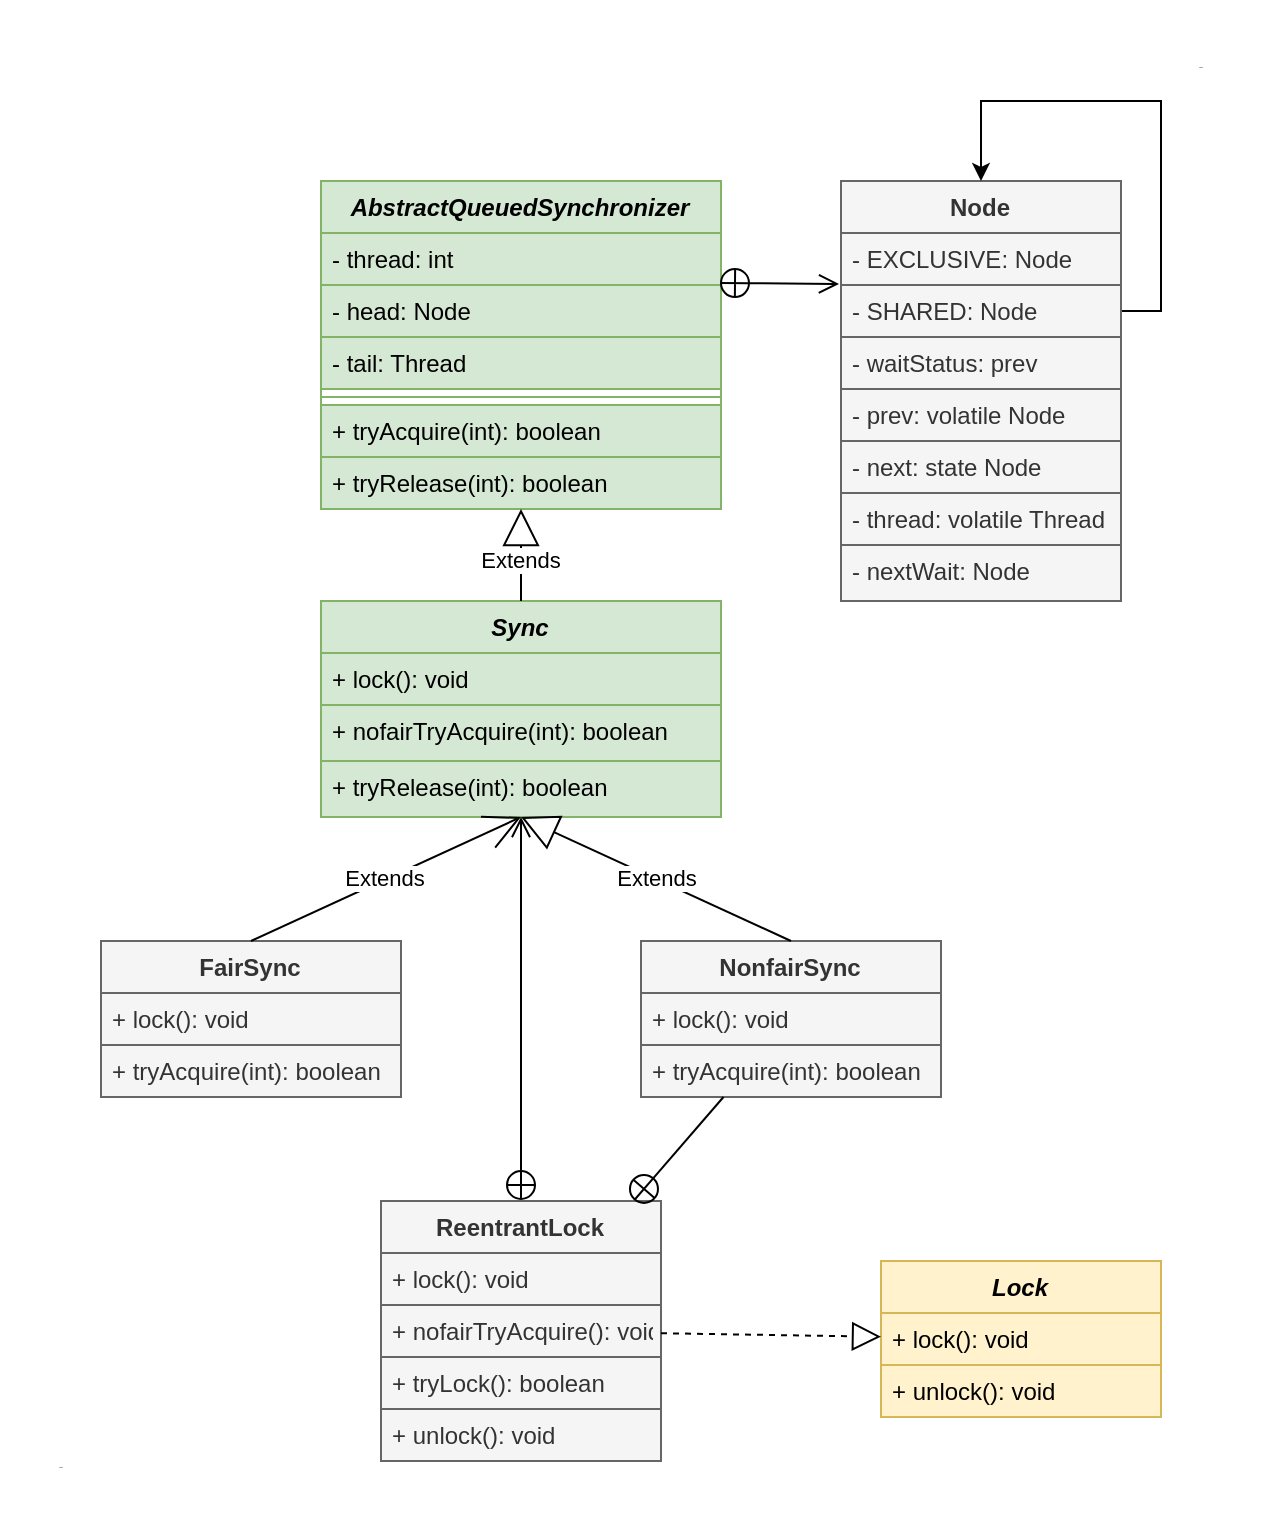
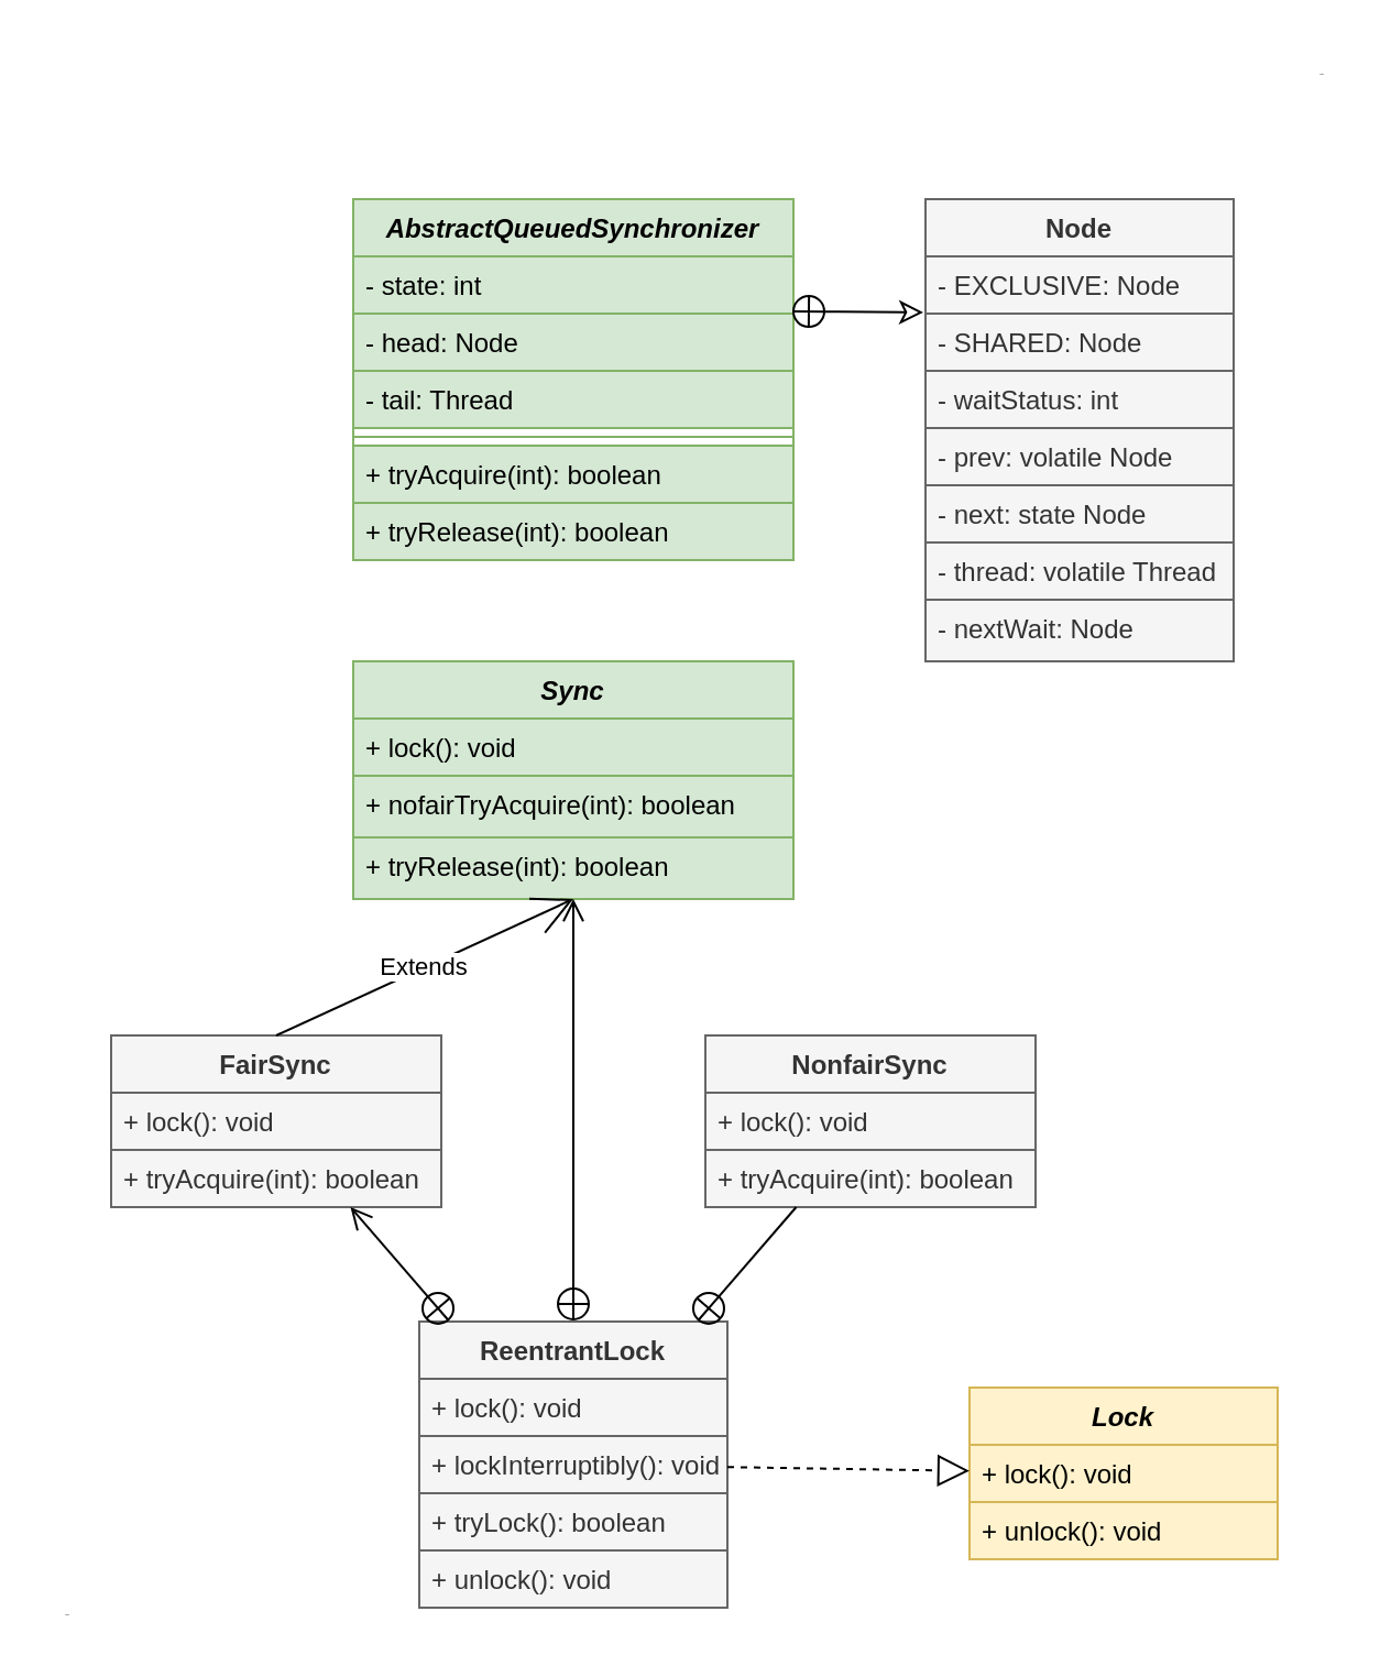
- <mxCell id="11" style="edgeStyle=orthogonalEdgeStyle;rounded=0;orthogonalLoop=1;jettySize=auto;html=1;exitX=1;exitY=0.5;exitDx=0;exitDy=0;entryX=0.5;entryY=0;entryDx=0;entryDy=0;" edge="1" parent="9" source="12" target="9"><mxGeometry relative="1" as="geometry"><Array as="points"><mxPoint x="160" y="65" /><mxPoint x="160" y="-40" /><mxPoint x="70" y="-40" /></Array></mxGeometry></mxCell>
- <mxCell id="3" value="- thread: int" style="text;align=left;verticalAlign=top;spacingLeft=4;spacingRight=4;overflow=hidden;rotatable=0;points=[[0,0.5],[1,0.5]];portConstraint=eastwest;fillColor=#d5e8d4;strokeColor=#82b366;" parent="2" vertex="1"><mxGeometry y="26" width="200" height="26" as="geometry" /></mxCell>
+ <mxCell id="3" value="- state: int" style="text;align=left;verticalAlign=top;spacingLeft=4;spacingRight=4;overflow=hidden;rotatable=0;points=[[0,0.5],[1,0.5]];portConstraint=eastwest;fillColor=#d5e8d4;strokeColor=#82b366;" parent="2" vertex="1"><mxGeometry y="26" width="200" height="26" as="geometry" /></mxCell>
- <mxCell id="22" value="" style="endArrow=open;startArrow=circlePlus;endFill=0;startFill=0;endSize=8;html=1;entryX=-0.007;entryY=-0.02;entryDx=0;entryDy=0;entryPerimeter=0;exitX=0.995;exitY=-0.041;exitDx=0;exitDy=0;exitPerimeter=0;" edge="1" parent="1" source="4" target="12"><mxGeometry width="160" relative="1" as="geometry"><mxPoint x="190" y="250" as="sourcePoint" /><mxPoint x="427" y="142" as="targetPoint" /></mxGeometry></mxCell>
+ <mxCell id="22" value="" style="endArrow=classic;startArrow=circlePlus;endFill=0;startFill=0;endSize=8;html=1;entryX=-0.007;entryY=-0.02;entryDx=0;entryDy=0;entryPerimeter=0;exitX=0.995;exitY=-0.041;exitDx=0;exitDy=0;exitPerimeter=0;" edge="1" parent="1" source="4" target="12"><mxGeometry width="160" relative="1" as="geometry"><mxPoint x="190" y="250" as="sourcePoint" /><mxPoint x="427" y="142" as="targetPoint" /></mxGeometry></mxCell>
- <mxCell id="13" value="- waitStatus: prev" style="text;align=left;verticalAlign=top;spacingLeft=4;spacingRight=4;overflow=hidden;rotatable=0;points=[[0,0.5],[1,0.5]];portConstraint=eastwest;rounded=0;shadow=0;html=0;fillColor=#f5f5f5;strokeColor=#666666;fontColor=#333333;" vertex="1" parent="9"><mxGeometry y="78" width="140" height="26" as="geometry" /></mxCell>
+ <mxCell id="13" value="- waitStatus: int" style="text;align=left;verticalAlign=top;spacingLeft=4;spacingRight=4;overflow=hidden;rotatable=0;points=[[0,0.5],[1,0.5]];portConstraint=eastwest;rounded=0;shadow=0;html=0;fillColor=#f5f5f5;strokeColor=#666666;fontColor=#333333;" vertex="1" parent="9"><mxGeometry y="78" width="140" height="26" as="geometry" /></mxCell>
- <mxCell id="23" value="Extends" style="endArrow=block;endSize=16;endFill=0;html=1;entryX=0.5;entryY=1;entryDx=0;entryDy=0;exitX=0.5;exitY=0;exitDx=0;exitDy=0;" edge="1" parent="1" source="18" target="2"><mxGeometry x="-0.13" width="160" relative="1" as="geometry"><mxPoint x="190" y="320" as="sourcePoint" /><mxPoint x="350" y="320" as="targetPoint" /><mxPoint as="offset" /></mxGeometry></mxCell>
- <mxCell id="31" value="Extends" style="endArrow=block;endSize=16;endFill=0;html=1;exitX=0.5;exitY=0;exitDx=0;exitDy=0;entryX=0.5;entryY=1;entryDx=0;entryDy=0;" edge="1" parent="1" source="27" target="18"><mxGeometry width="160" relative="1" as="geometry"><mxPoint x="190" y="390" as="sourcePoint" /><mxPoint x="350" y="390" as="targetPoint" /></mxGeometry></mxCell>
+ <mxCell id="41" value="" style="endArrow=open;startArrow=circlePlus;endFill=0;startFill=0;endSize=8;html=1;" edge="1" parent="1" source="35" target="24"><mxGeometry width="160" relative="1" as="geometry"><mxPoint x="20" y="380" as="sourcePoint" /><mxPoint x="170" y="230" as="targetPoint" /></mxGeometry></mxCell>
- <mxCell id="37" value="+ nofairTryAcquire(): void" style="text;align=left;verticalAlign=top;spacingLeft=4;spacingRight=4;overflow=hidden;rotatable=0;points=[[0,0.5],[1,0.5]];portConstraint=eastwest;fillColor=#f5f5f5;strokeColor=#666666;fontColor=#333333;" vertex="1" parent="35"><mxGeometry y="52" width="140" height="26" as="geometry" /></mxCell>
+ <mxCell id="37" value="+ lockInterruptibly(): void" style="text;align=left;verticalAlign=top;spacingLeft=4;spacingRight=4;overflow=hidden;rotatable=0;points=[[0,0.5],[1,0.5]];portConstraint=eastwest;fillColor=#f5f5f5;strokeColor=#666666;fontColor=#333333;" vertex="1" parent="35"><mxGeometry y="52" width="140" height="26" as="geometry" /></mxCell>
